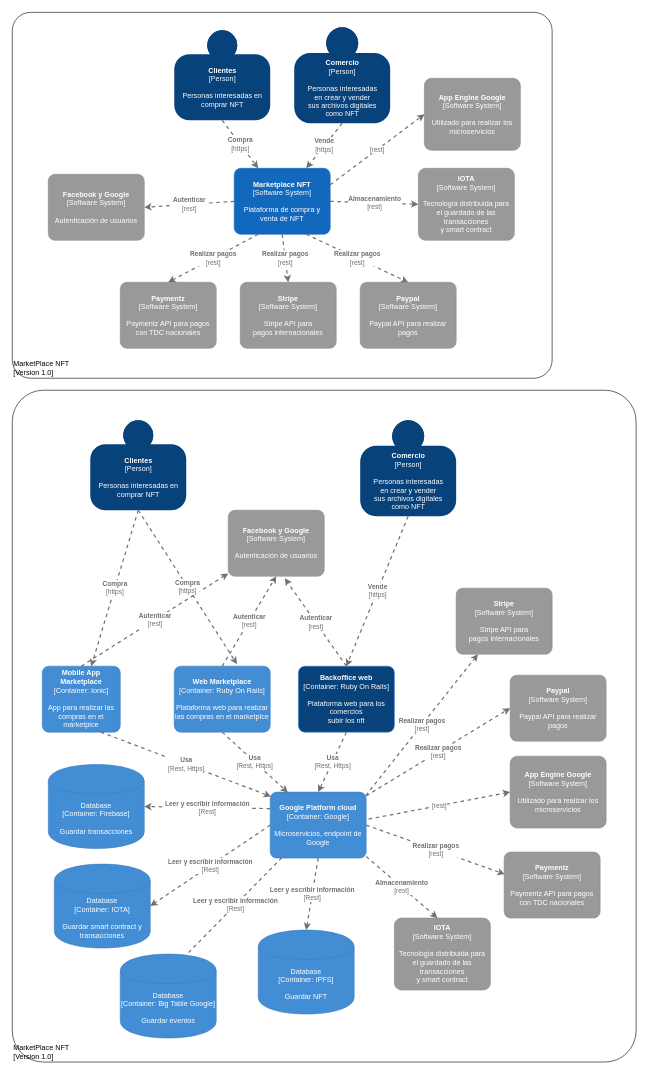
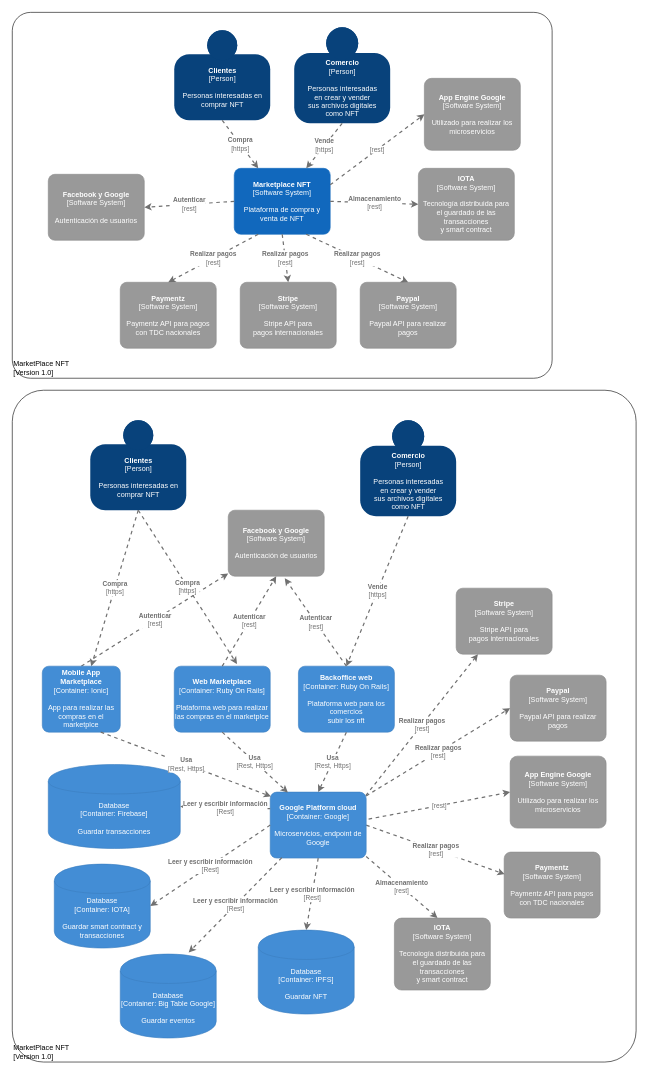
- <mxCell id="39" value="&lt;b&gt;Backoffice web&lt;/b&gt;&lt;div&gt;[Container: Ruby On Rails]&lt;/div&gt;&lt;br&gt;&lt;div&gt;Plataforma web para los comercios&#10;subir los nft&lt;/div&gt;" style="rounded=1;whiteSpace=wrap;html=1;labelBackgroundColor=none;fillColor=#08427b;fontColor=#ffffff;align=center;arcSize=10;strokeColor=#3C7FC0;metaEdit=1;metaData={&quot;c4Type&quot;:{&quot;editable&quot;:false}};points=[[0.25,0,0],[0.5,0,0],[0.75,0,0],[1,0.25,0],[1,0.5,0],[1,0.75,0],[0.75,1,0],[0.5,1,0],[0.25,1,0],[0,0.75,0],[0,0.5,0],[0,0.25,0]];" parent="1" vertex="1"><mxGeometry x="497" y="1110" width="160" height="110.0" as="geometry" /></mxCell>
+ <mxCell id="39" value="&lt;b&gt;Backoffice web&lt;/b&gt;&lt;div&gt;[Container: Ruby On Rails]&lt;/div&gt;&lt;br&gt;&lt;div&gt;Plataforma web para los comercios&#10;subir los nft&lt;/div&gt;" style="rounded=1;whiteSpace=wrap;html=1;labelBackgroundColor=none;fillColor=#438DD5;fontColor=#ffffff;align=center;arcSize=10;strokeColor=#3C7FC0;metaEdit=1;metaData={&quot;c4Type&quot;:{&quot;editable&quot;:false}};points=[[0.25,0,0],[0.5,0,0],[0.75,0,0],[1,0.25,0],[1,0.5,0],[1,0.75,0],[0.75,1,0],[0.5,1,0],[0.25,1,0],[0,0.75,0],[0,0.5,0],[0,0.25,0]];" parent="1" vertex="1"><mxGeometry x="497" y="1110" width="160" height="110.0" as="geometry" /></mxCell>
- <mxCell id="41" value="Database&lt;div&gt;[Container:&amp;nbsp;Firebase]&lt;/div&gt;&lt;br&gt;&lt;div&gt;Guardar transacciones&lt;/div&gt;" style="shape=cylinder;whiteSpace=wrap;html=1;boundedLbl=1;rounded=0;labelBackgroundColor=none;fillColor=#438DD5;fontSize=12;fontColor=#ffffff;align=center;strokeColor=#3C7FC0;metaEdit=1;points=[[0.5,0,0],[1,0.25,0],[1,0.5,0],[1,0.75,0],[0.5,1,0],[0,0.75,0],[0,0.5,0],[0,0.25,0]];metaData={&quot;c4Type&quot;:{&quot;editable&quot;:false}};" parent="1" vertex="1"><mxGeometry x="80" y="1274" width="160" height="140" as="geometry" /></mxCell>
+ <mxCell id="41" value="Database&lt;div&gt;[Container:&amp;nbsp;Firebase]&lt;/div&gt;&lt;br&gt;&lt;div&gt;Guardar transacciones&lt;/div&gt;" style="shape=cylinder;whiteSpace=wrap;html=1;boundedLbl=1;rounded=0;labelBackgroundColor=none;fillColor=#438DD5;fontSize=12;fontColor=#ffffff;align=center;strokeColor=#3C7FC0;metaEdit=1;points=[[0.5,0,0],[1,0.25,0],[1,0.5,0],[1,0.75,0],[0.5,1,0],[0,0.75,0],[0,0.5,0],[0,0.25,0]];metaData={&quot;c4Type&quot;:{&quot;editable&quot;:false}};" parent="1" vertex="1"><mxGeometry x="80" y="1274" width="220" height="140" as="geometry" /></mxCell>
- <mxCell id="54" value="&lt;div style=&quot;text-align: left&quot;&gt;&lt;div style=&quot;text-align: center&quot;&gt;&lt;b&gt;Leer y escribir información&lt;/b&gt;&lt;/div&gt;&lt;div style=&quot;text-align: center&quot;&gt;[Rest]&lt;/div&gt;&lt;/div&gt;" style="edgeStyle=none;rounded=0;html=1;entryX=0.713;entryY=-0.019;jettySize=auto;orthogonalLoop=1;strokeColor=#707070;strokeWidth=2;fontColor=#707070;jumpStyle=none;dashed=1;metaEdit=1;metaData={&quot;c4Type&quot;:{&quot;editable&quot;:false}};entryDx=0;entryDy=0;entryPerimeter=0;exitX=0.121;exitY=0.993;exitDx=0;exitDy=0;exitPerimeter=0;endArrow=none;" parent="1" source="40" target="53" edge="1"><mxGeometry width="160" relative="1" as="geometry"><mxPoint x="490" y="1455" as="sourcePoint" /><mxPoint x="290" y="1590" as="targetPoint" /></mxGeometry></mxCell>
+ <mxCell id="54" value="&lt;div style=&quot;text-align: left&quot;&gt;&lt;div style=&quot;text-align: center&quot;&gt;&lt;b&gt;Leer y escribir información&lt;/b&gt;&lt;/div&gt;&lt;div style=&quot;text-align: center&quot;&gt;[Rest]&lt;/div&gt;&lt;/div&gt;" style="edgeStyle=none;rounded=0;html=1;entryX=0.713;entryY=-0.019;jettySize=auto;orthogonalLoop=1;strokeColor=#707070;strokeWidth=2;fontColor=#707070;jumpStyle=none;dashed=1;metaEdit=1;metaData={&quot;c4Type&quot;:{&quot;editable&quot;:false}};entryDx=0;entryDy=0;entryPerimeter=0;exitX=0.121;exitY=0.993;exitDx=0;exitDy=0;exitPerimeter=0;" parent="1" source="40" target="53" edge="1"><mxGeometry width="160" relative="1" as="geometry"><mxPoint x="490" y="1455" as="sourcePoint" /><mxPoint x="290" y="1590" as="targetPoint" /></mxGeometry></mxCell>
